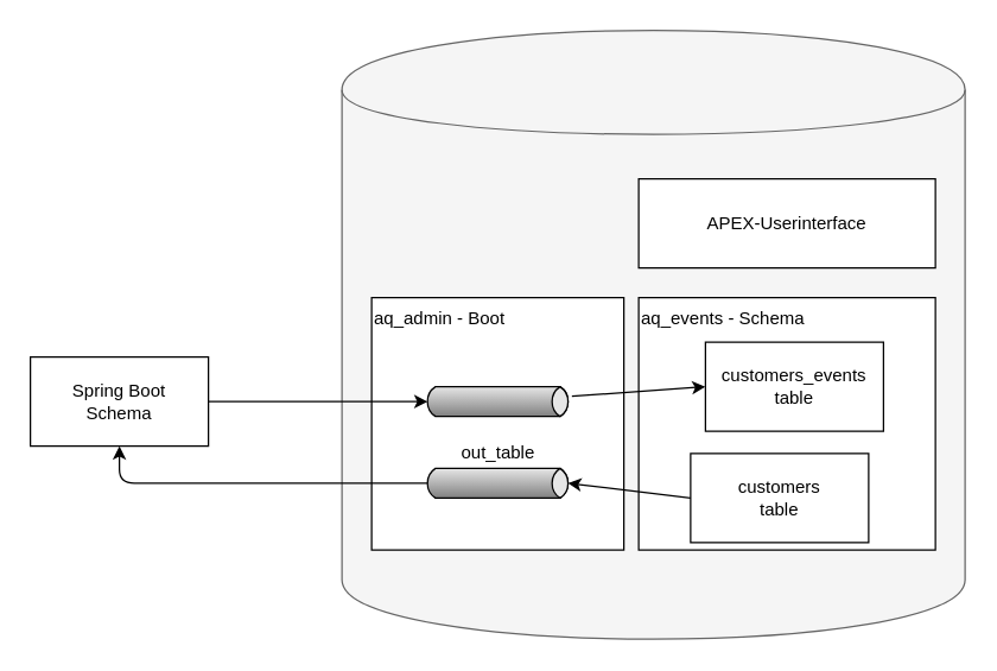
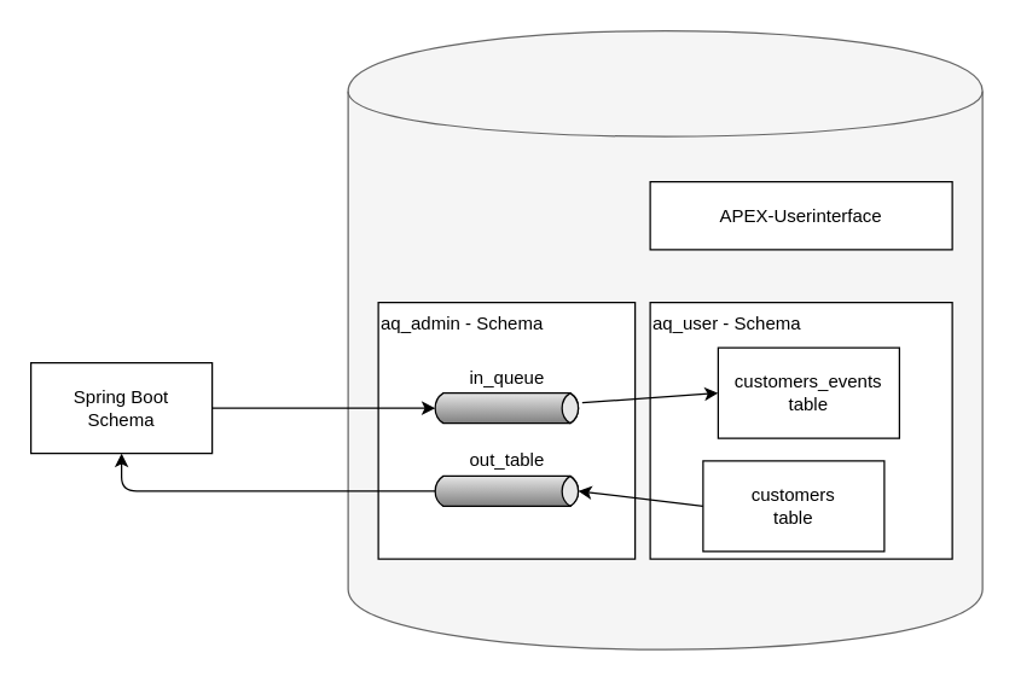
- <mxCell id="17" value="APEX-Userinterface" style="rounded=0;whiteSpace=wrap;html=1;align=center;" vertex="1" parent="1"><mxGeometry x="430" y="120" width="200" height="60" as="geometry" /></mxCell>
+ <mxCell id="17" value="APEX-Userinterface" style="rounded=0;whiteSpace=wrap;html=1;align=center;" vertex="1" parent="1"><mxGeometry x="430" y="120" width="200" height="45" as="geometry" /></mxCell>
- <mxCell id="5" value="aq_admin - Boot" style="whiteSpace=wrap;html=1;aspect=fixed;verticalAlign=top;align=left;" vertex="1" parent="4"><mxGeometry width="170" height="170" as="geometry" /></mxCell>
+ <mxCell id="5" value="aq_admin - Schema" style="whiteSpace=wrap;html=1;aspect=fixed;verticalAlign=top;align=left;" vertex="1" parent="4"><mxGeometry width="170" height="170" as="geometry" /></mxCell>
- <mxCell id="10" value="aq_events - Schema" style="rounded=0;whiteSpace=wrap;html=1;align=left;verticalAlign=top;" vertex="1" parent="1"><mxGeometry x="430" y="200" width="200" height="170" as="geometry" /></mxCell>
+ <mxCell id="10" value="aq_user - Schema" style="rounded=0;whiteSpace=wrap;html=1;align=left;verticalAlign=top;" vertex="1" parent="1"><mxGeometry x="430" y="200" width="200" height="170" as="geometry" /></mxCell>
+ <mxCell id="9" value="in_queue" style="text;html=1;align=center;verticalAlign=middle;resizable=0;points=[];autosize=1;" vertex="1" parent="4"><mxGeometry x="55" y="40" width="60" height="20" as="geometry" /></mxCell>
